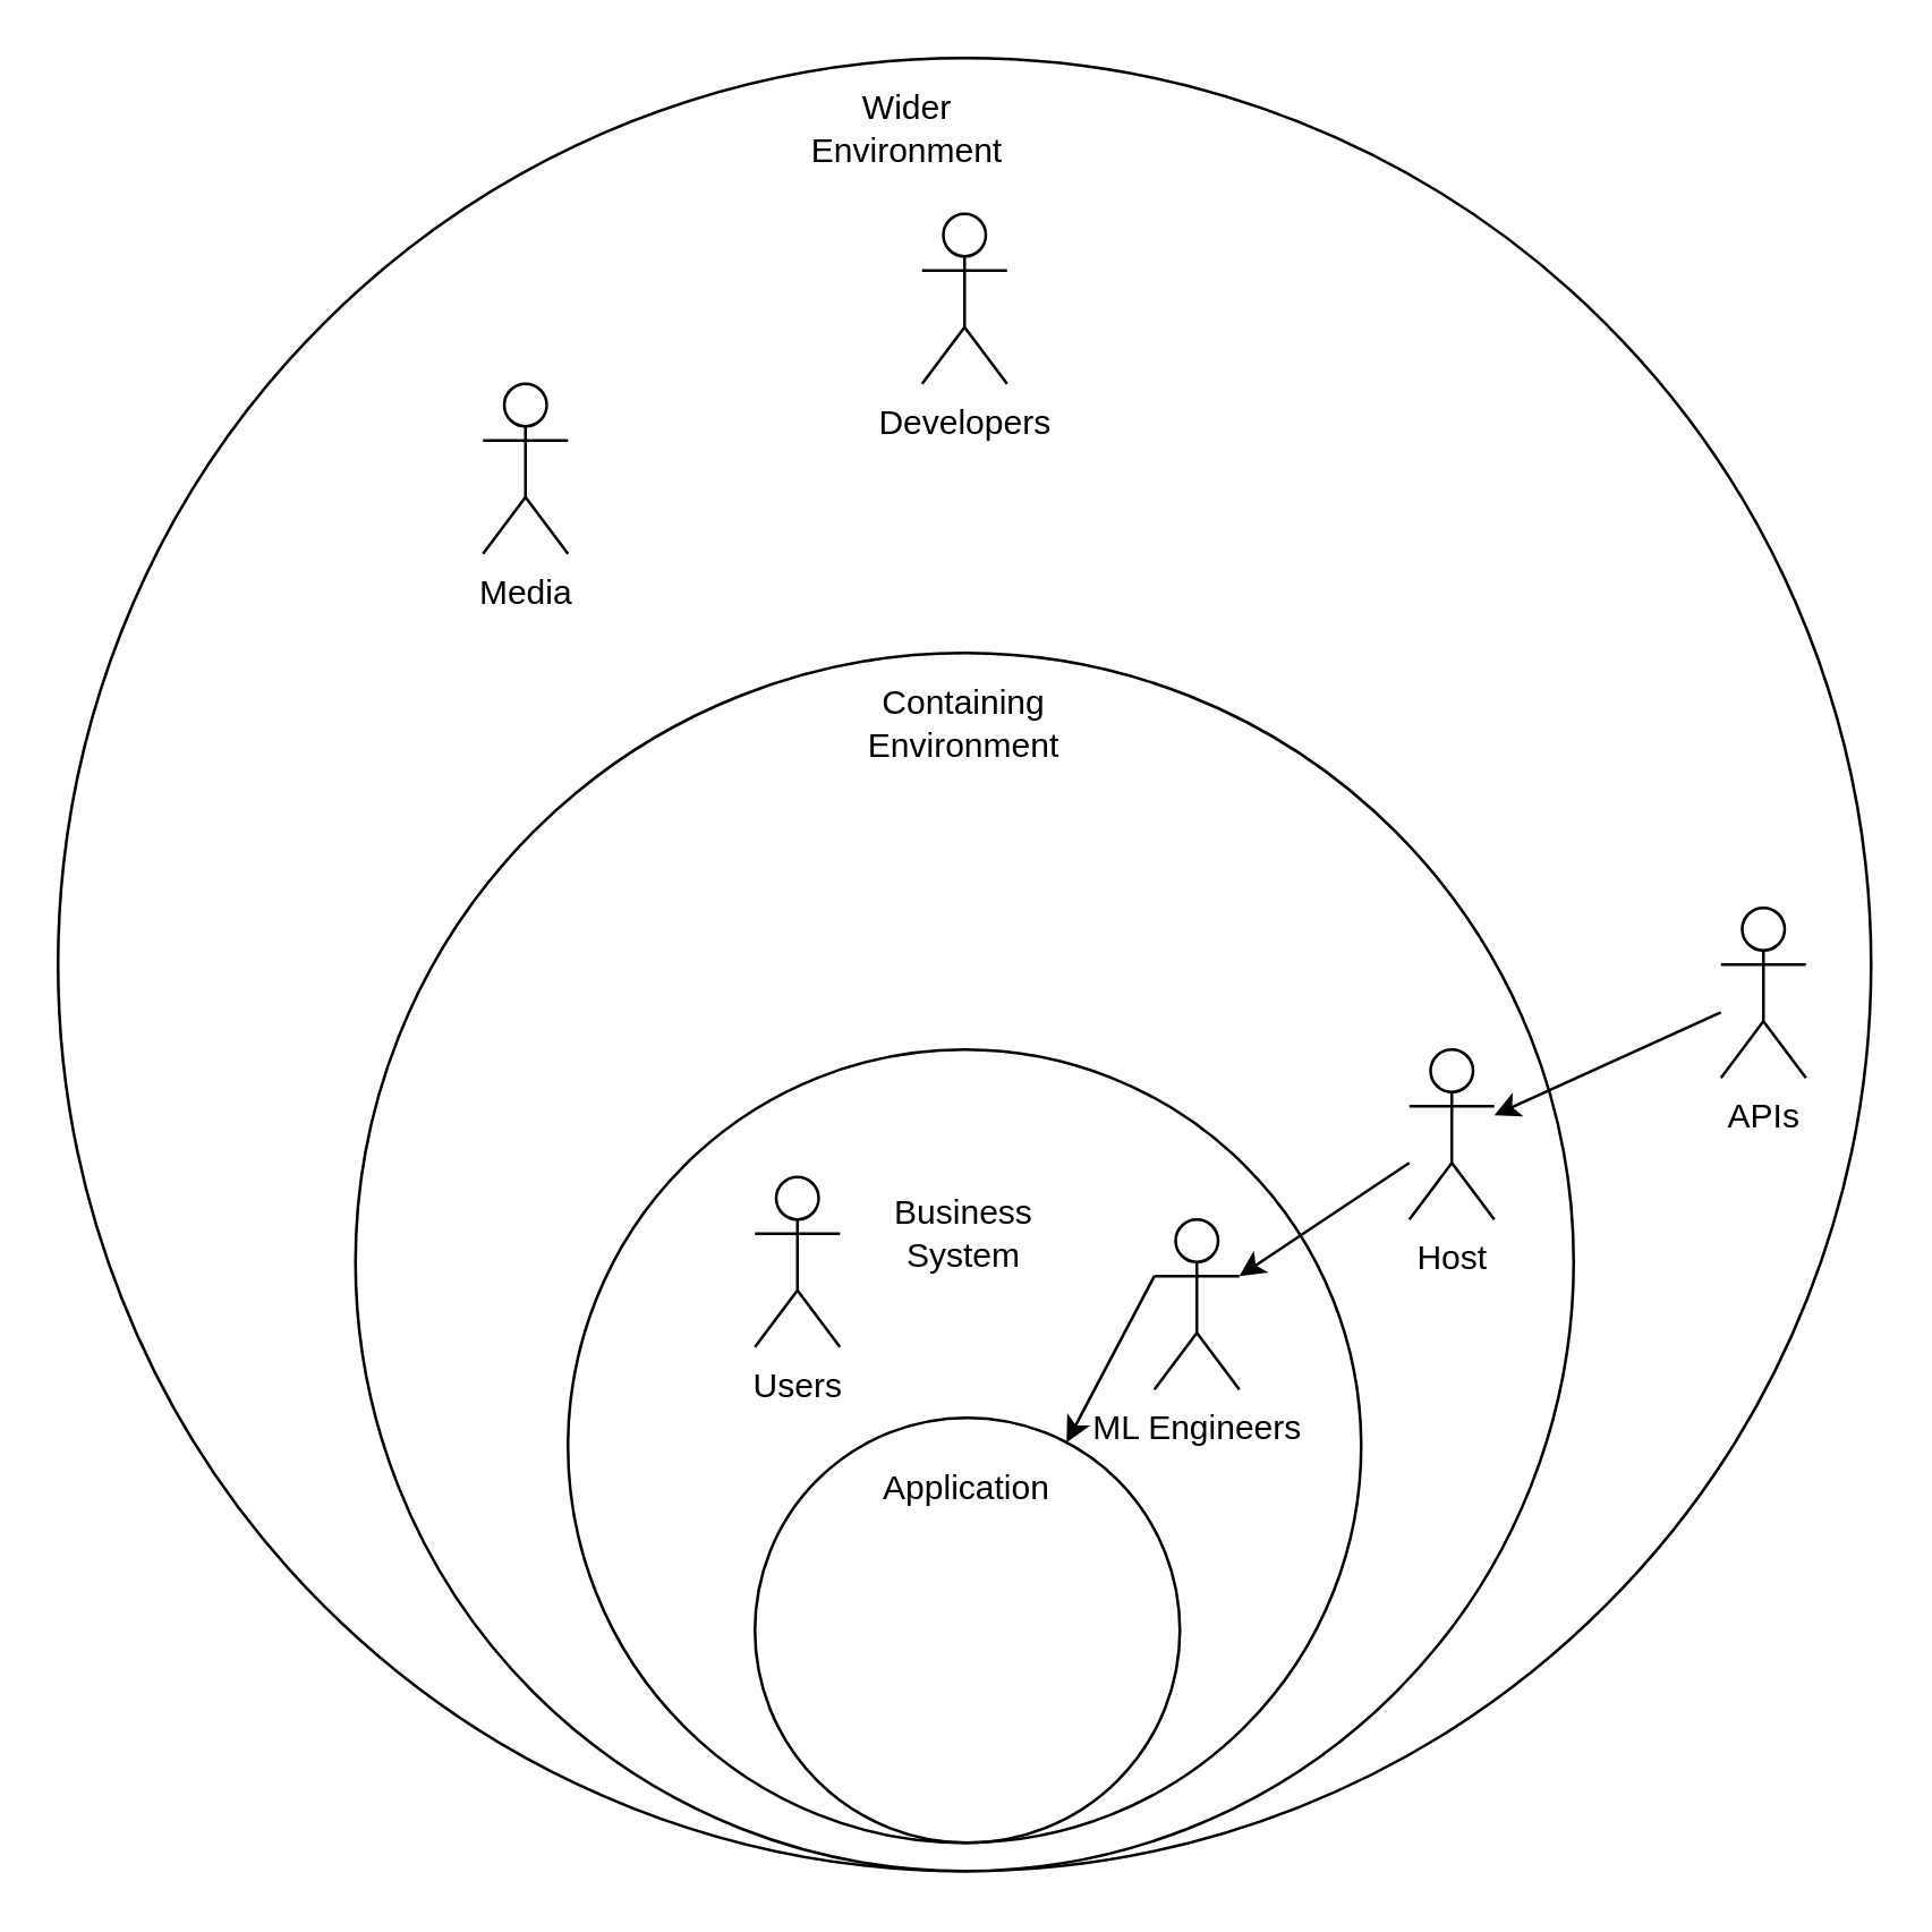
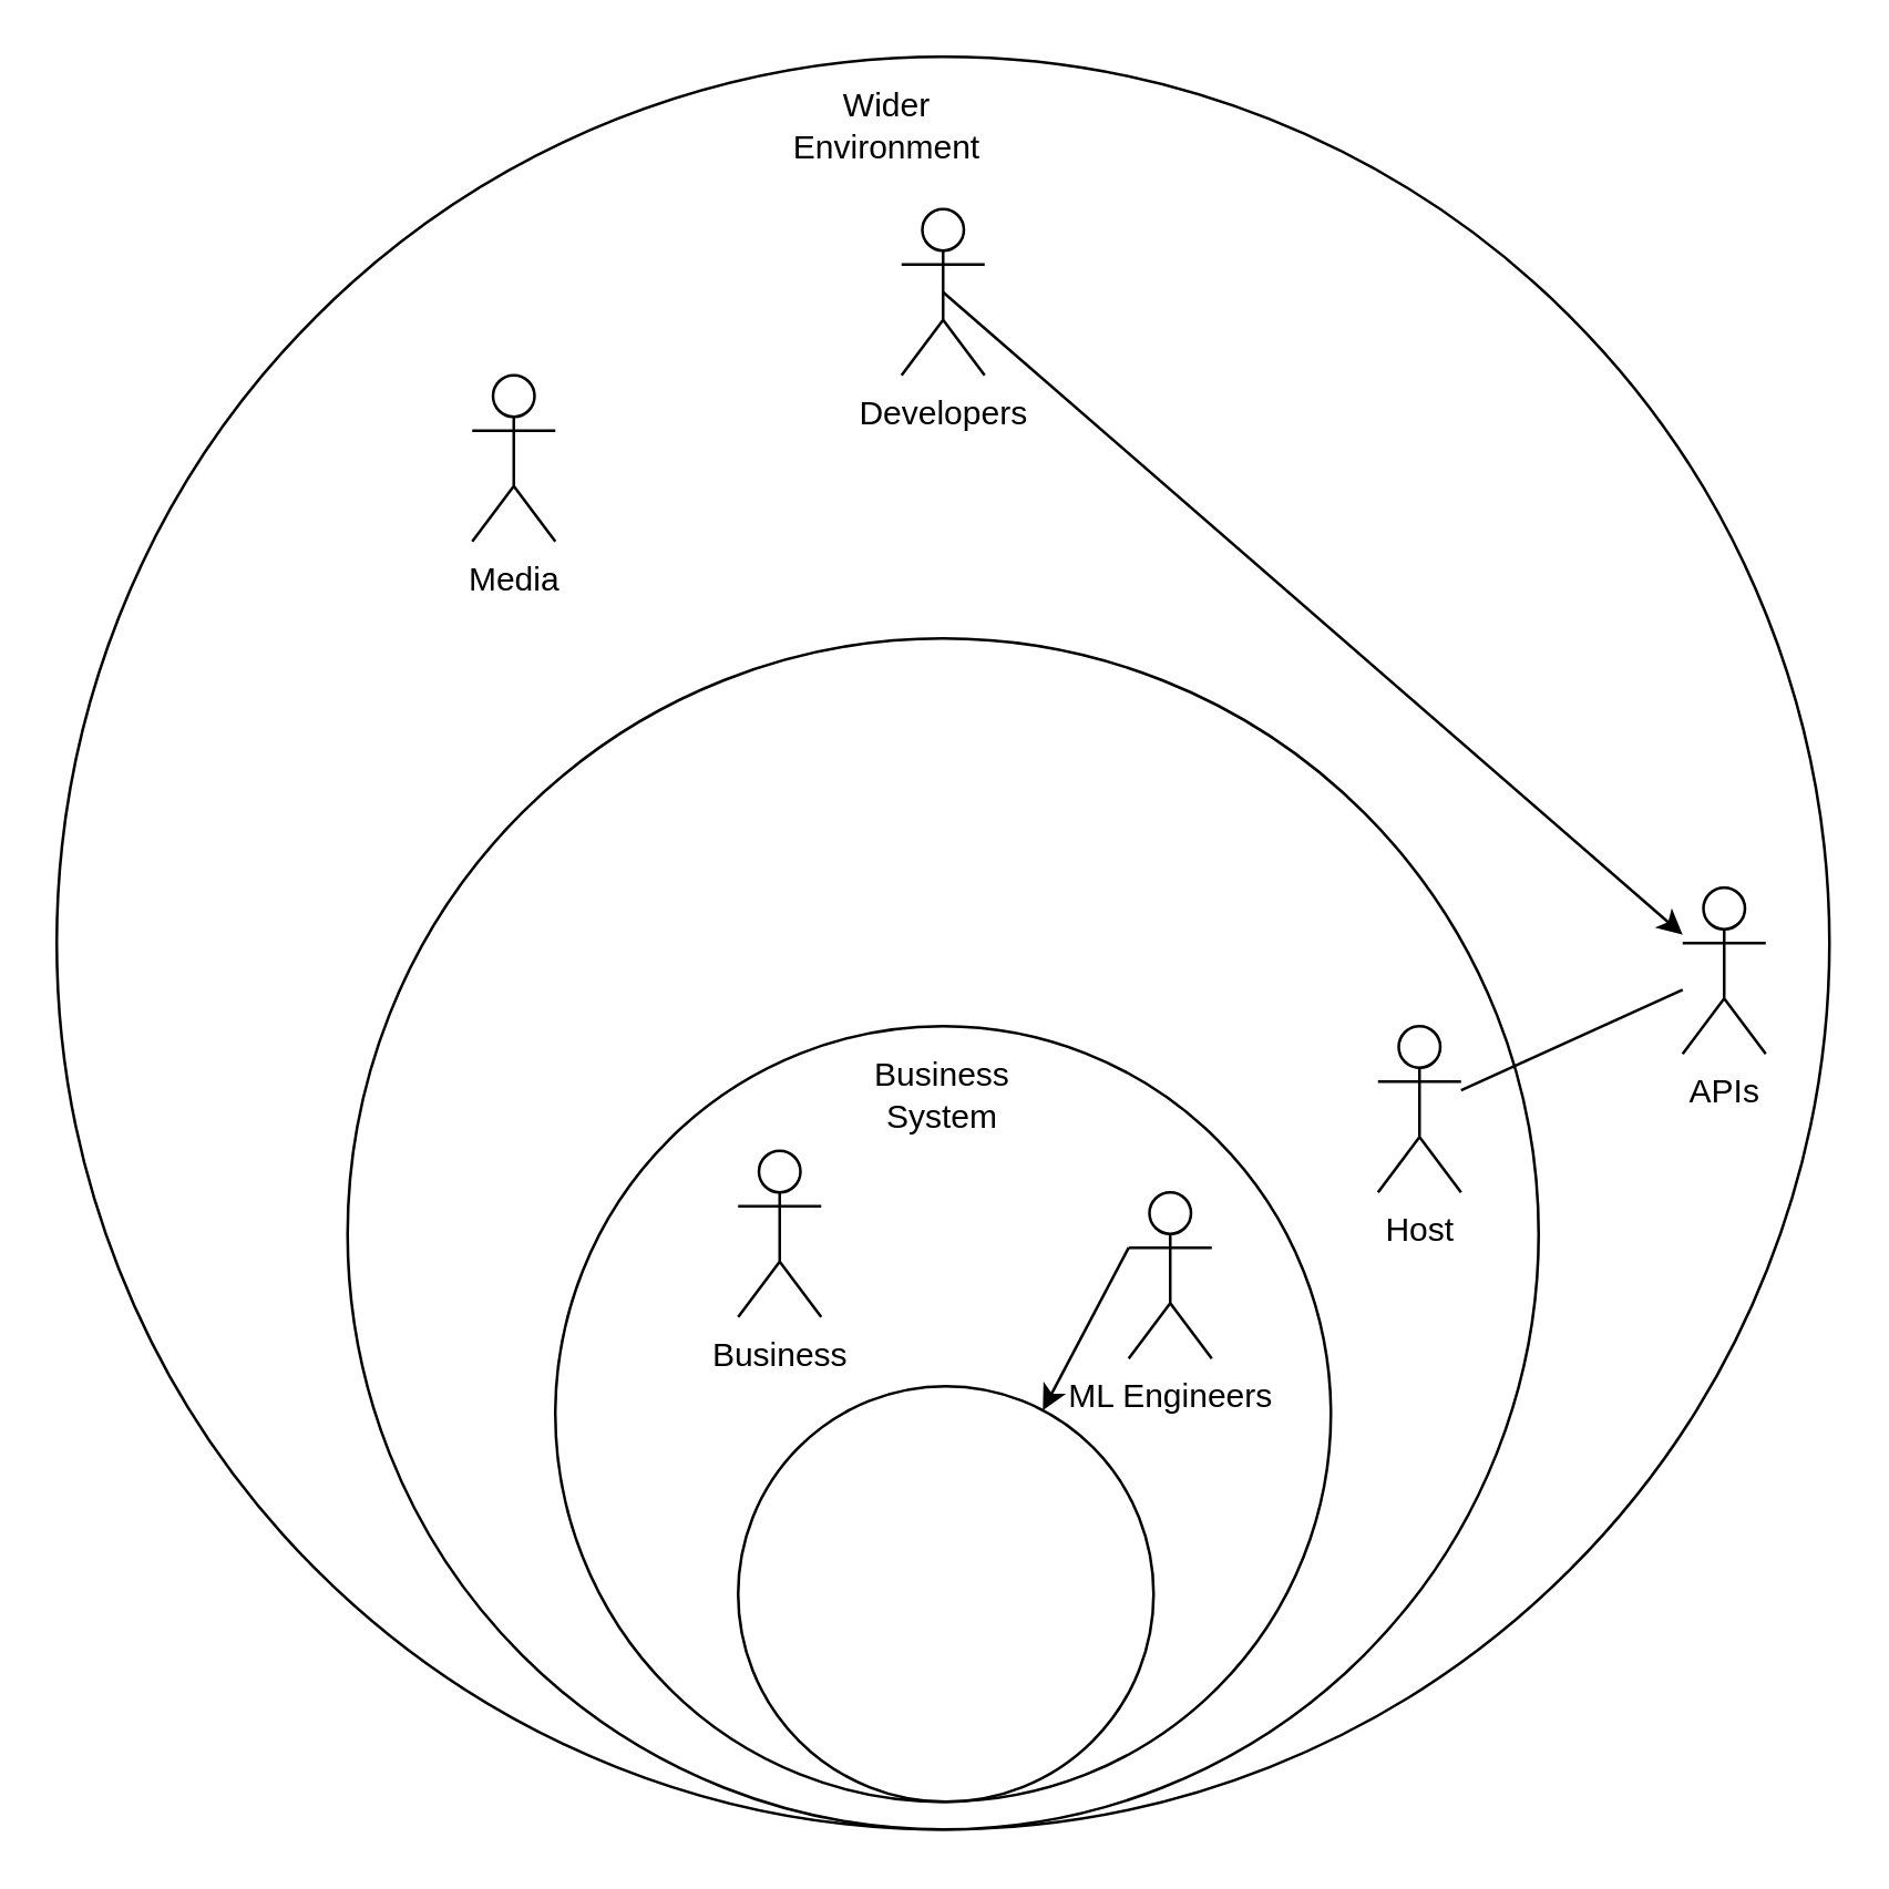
+ <mxCell id="18" value="" style="endArrow=classic;html=1;rounded=0;exitX=0.5;exitY=0.5;exitDx=0;exitDy=0;exitPerimeter=0;" edge="1" parent="2" source="15" target="14"><mxGeometry width="50" height="50" relative="1" as="geometry"><mxPoint x="367" y="375" as="sourcePoint" /><mxPoint x="417" y="325" as="targetPoint" /></mxGeometry></mxCell>
- <mxCell id="8" value="Containing Environment" style="text;html=1;align=center;verticalAlign=middle;whiteSpace=wrap;rounded=0;" parent="2" vertex="1"><mxGeometry x="290" y="220" width="60" height="30" as="geometry" /></mxCell>
- <mxCell id="17" value="" style="endArrow=classic;html=1;rounded=0;" edge="1" parent="2" source="14" target="16"><mxGeometry width="50" height="50" relative="1" as="geometry"><mxPoint x="367" y="375" as="sourcePoint" /><mxPoint x="417" y="325" as="targetPoint" /></mxGeometry></mxCell>
+ <mxCell id="17" value="" style="endArrow=none;html=1;rounded=0;" edge="1" parent="2" source="14" target="16"><mxGeometry width="50" height="50" relative="1" as="geometry"><mxPoint x="367" y="375" as="sourcePoint" /><mxPoint x="417" y="325" as="targetPoint" /></mxGeometry></mxCell>
- <mxCell id="19" value="" style="endArrow=classic;html=1;rounded=0;" edge="1" parent="2" source="16" target="12"><mxGeometry width="50" height="50" relative="1" as="geometry"><mxPoint x="367" y="375" as="sourcePoint" /><mxPoint x="417" y="325" as="targetPoint" /></mxGeometry></mxCell>
- <mxCell id="9" value="Business System" style="text;html=1;align=center;verticalAlign=middle;whiteSpace=wrap;rounded=0;" parent="2" vertex="1"><mxGeometry x="290" y="400" width="60" height="30" as="geometry" /></mxCell>
+ <mxCell id="9" value="Business System" style="text;html=1;align=center;verticalAlign=middle;whiteSpace=wrap;rounded=0;" parent="2" vertex="1"><mxGeometry x="290" y="360" width="60" height="30" as="geometry" /></mxCell>
- <mxCell id="11" value="Users" style="shape=umlActor;verticalLabelPosition=bottom;verticalAlign=top;html=1;outlineConnect=0;" vertex="1" parent="2"><mxGeometry x="246" y="395" width="30" height="60" as="geometry" /></mxCell>
+ <mxCell id="11" value="Business" style="shape=umlActor;verticalLabelPosition=bottom;verticalAlign=top;html=1;outlineConnect=0;" vertex="1" parent="2"><mxGeometry x="246" y="395" width="30" height="60" as="geometry" /></mxCell>
- <mxCell id="10" value="Application" style="text;html=1;align=center;verticalAlign=middle;whiteSpace=wrap;rounded=0;" parent="2" vertex="1"><mxGeometry x="291" y="490" width="60" height="30" as="geometry" /></mxCell>
